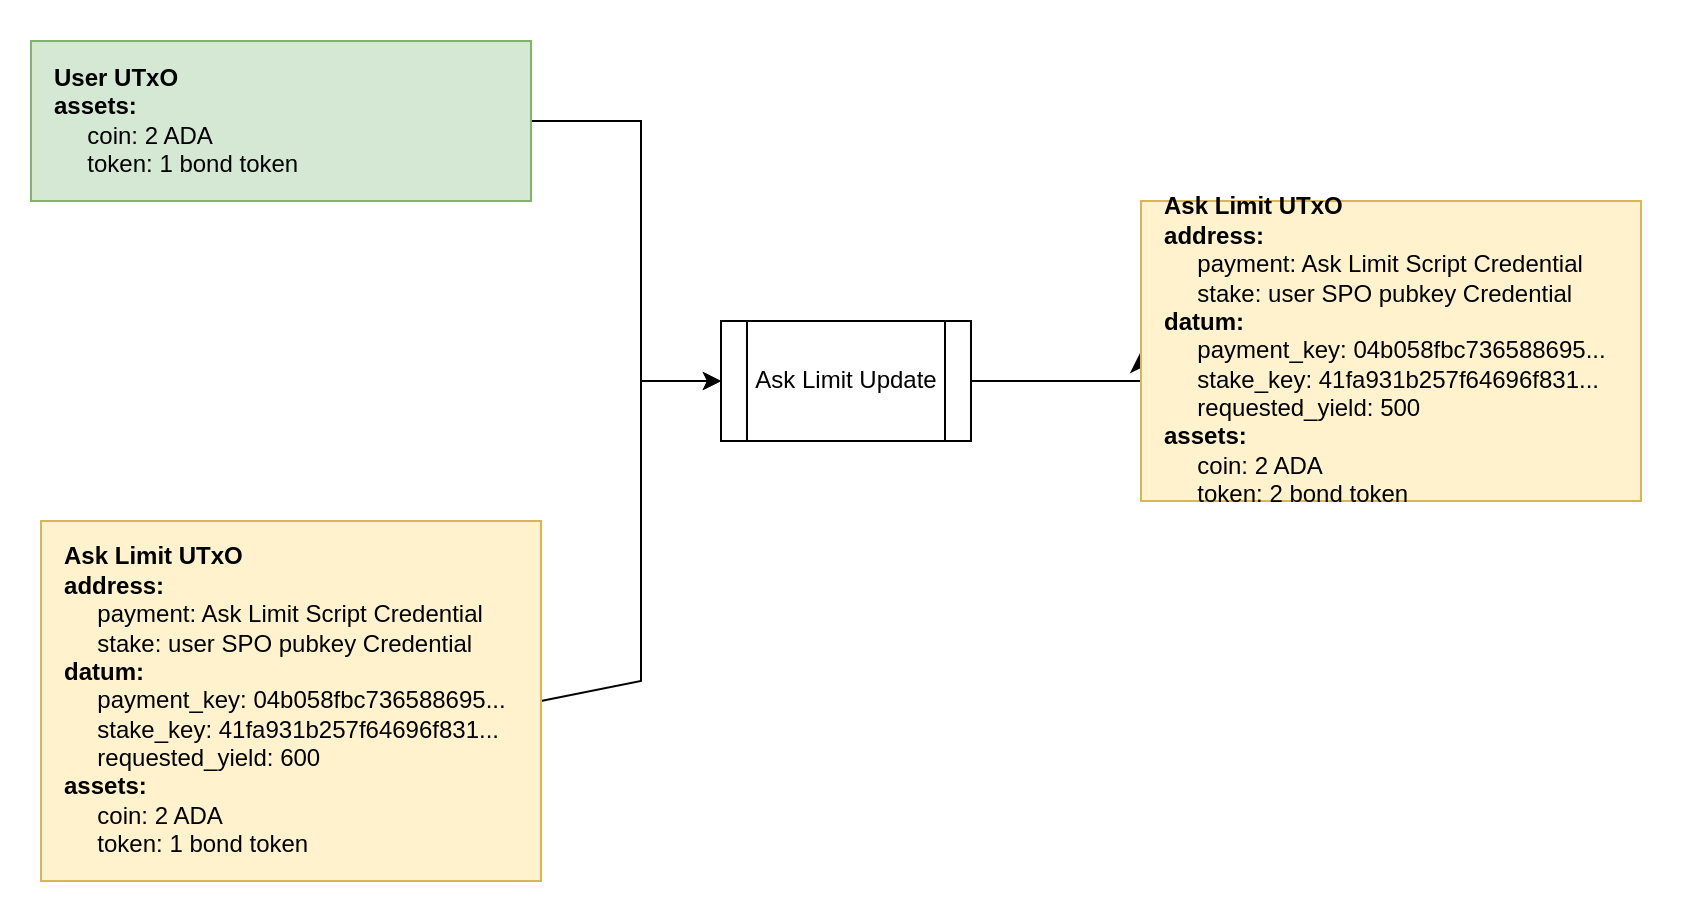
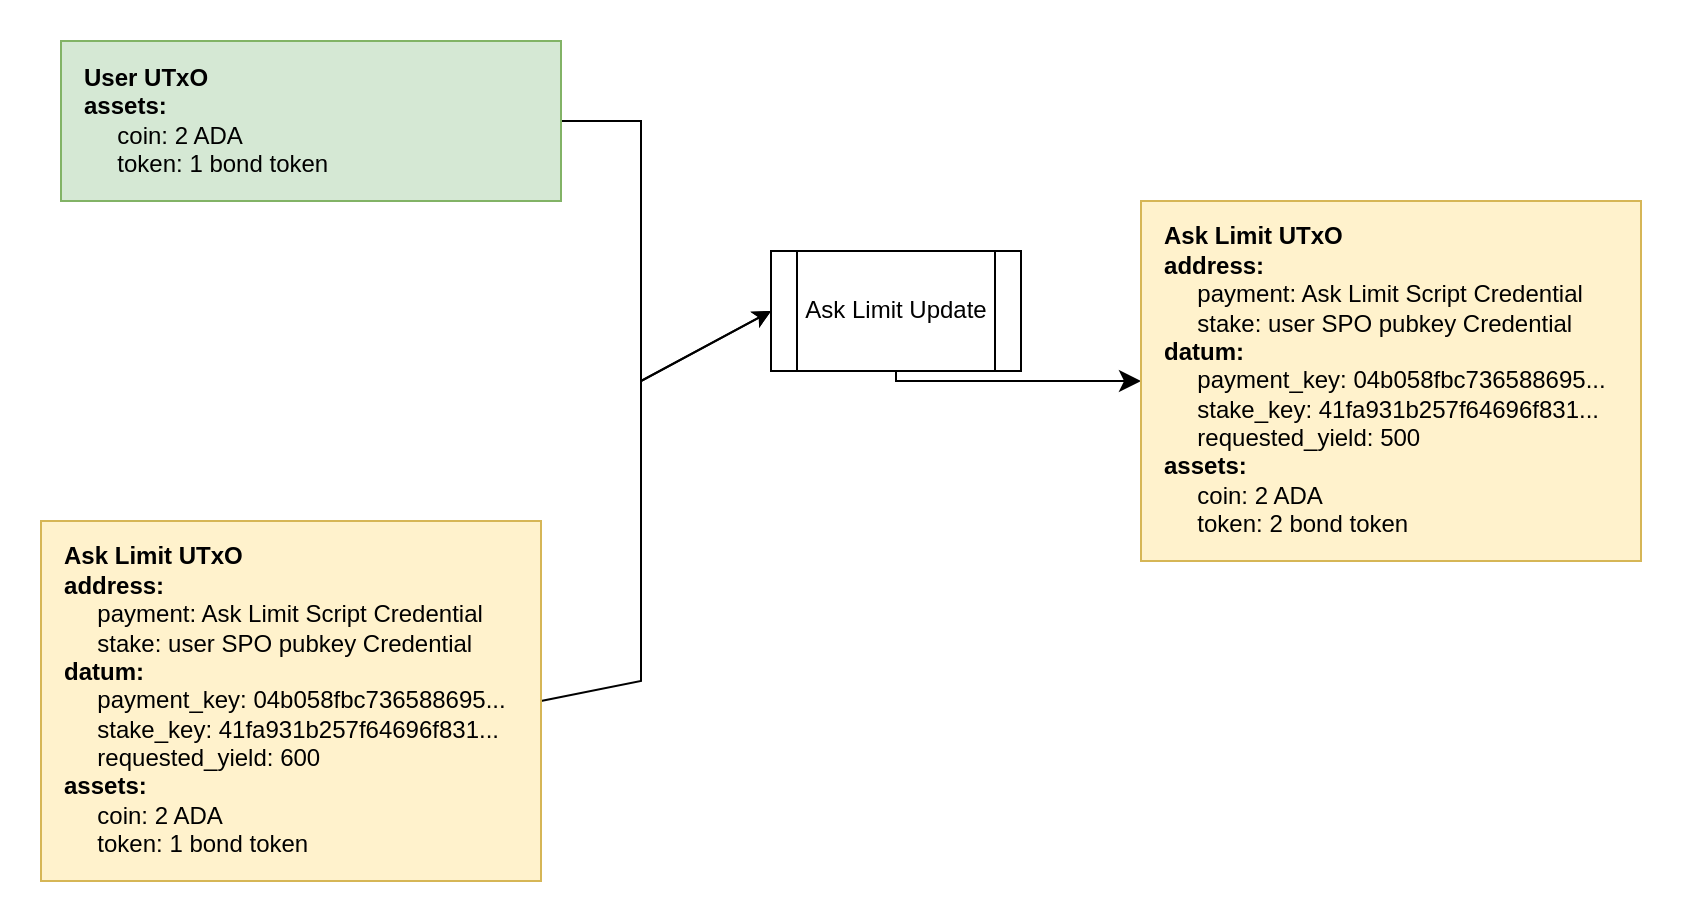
- <mxCell id="3" value="&amp;nbsp; &amp;nbsp;&lt;b&gt;User UTxO&lt;/b&gt;&lt;br&gt;&lt;b&gt;&amp;nbsp; &amp;nbsp;assets:&lt;/b&gt;&lt;br&gt;&lt;span style=&quot;font-weight: bold; white-space: pre;&quot;&gt;&#09;&lt;/span&gt;coin: 2 ADA&lt;br&gt;&lt;span style=&quot;white-space: pre;&quot;&gt;&#09;&lt;/span&gt;token: 1 bond token" style="rounded=0;whiteSpace=wrap;html=1;align=left;fillColor=#d5e8d4;strokeColor=#82b366;" parent="1" vertex="1"><mxGeometry x="15" y="20" width="250" height="80" as="geometry" /></mxCell>
+ <mxCell id="3" value="&amp;nbsp; &amp;nbsp;&lt;b&gt;User UTxO&lt;/b&gt;&lt;br&gt;&lt;b&gt;&amp;nbsp; &amp;nbsp;assets:&lt;/b&gt;&lt;br&gt;&lt;span style=&quot;font-weight: bold; white-space: pre;&quot;&gt;&#09;&lt;/span&gt;coin: 2 ADA&lt;br&gt;&lt;span style=&quot;white-space: pre;&quot;&gt;&#09;&lt;/span&gt;token: 1 bond token" style="rounded=0;whiteSpace=wrap;html=1;align=left;fillColor=#d5e8d4;strokeColor=#82b366;" parent="1" vertex="1"><mxGeometry x="30" y="20" width="250" height="80" as="geometry" /></mxCell>
- <mxCell id="6" value="&amp;nbsp; &amp;nbsp;&lt;b&gt;Ask Limit UTxO&lt;br&gt;&lt;/b&gt;&amp;nbsp; &amp;nbsp;&lt;b&gt;address:&lt;br&gt;&lt;/b&gt;&lt;span style=&quot;&quot;&gt;&#09;&lt;/span&gt;&lt;span style=&quot;&quot;&gt;&#09;&lt;/span&gt;&lt;span style=&quot;white-space: pre;&quot;&gt;&#09;&lt;/span&gt;payment: Ask Limit Script Credential&lt;br&gt;&lt;span style=&quot;&quot;&gt;&#09;&lt;/span&gt;&lt;span style=&quot;&quot;&gt;&#09;&lt;/span&gt;&lt;span style=&quot;white-space: pre;&quot;&gt;&#09;&lt;/span&gt;stake: user SPO pubkey Credential&lt;br&gt;&amp;nbsp; &amp;nbsp;&lt;b&gt;datum:&lt;br&gt;&lt;/b&gt;&lt;span style=&quot;&quot;&gt;&#09;&lt;/span&gt;&lt;span style=&quot;&quot;&gt;&#09;&lt;/span&gt;&lt;span style=&quot;white-space: pre;&quot;&gt;&#09;&lt;/span&gt;payment_key:&amp;nbsp;04b058fbc736588695...&lt;br&gt;&lt;span style=&quot;font-weight: bold;&quot;&gt;&#09;&lt;/span&gt;&lt;span style=&quot;white-space: pre;&quot;&gt;&#09;&lt;/span&gt;stake_key:&amp;nbsp;41fa931b257f64696f831...&lt;br&gt;&lt;span style=&quot;white-space: pre;&quot;&gt;&#09;&lt;/span&gt;requested_yield: 500&lt;br&gt;&lt;b&gt;&amp;nbsp; &amp;nbsp;assets:&lt;/b&gt;&lt;br&gt;&lt;span style=&quot;font-weight: bold;&quot;&gt;&#09;&lt;/span&gt;&lt;span style=&quot;&quot;&gt;&#09;&lt;/span&gt;&lt;span style=&quot;white-space: pre;&quot;&gt;&#09;&lt;/span&gt;coin: 2 ADA&lt;br&gt;&lt;span style=&quot;white-space: pre;&quot;&gt;&#09;&lt;/span&gt;token: 2 bond token" style="rounded=0;whiteSpace=wrap;html=1;align=left;fillColor=#fff2cc;strokeColor=#d6b656;" parent="1" vertex="1"><mxGeometry x="570" y="100" width="250" height="150" as="geometry" /></mxCell>
+ <mxCell id="6" value="&amp;nbsp; &amp;nbsp;&lt;b&gt;Ask Limit UTxO&lt;br&gt;&lt;/b&gt;&amp;nbsp; &amp;nbsp;&lt;b&gt;address:&lt;br&gt;&lt;/b&gt;&lt;span style=&quot;&quot;&gt;&#09;&lt;/span&gt;&lt;span style=&quot;&quot;&gt;&#09;&lt;/span&gt;&lt;span style=&quot;white-space: pre;&quot;&gt;&#09;&lt;/span&gt;payment: Ask Limit Script Credential&lt;br&gt;&lt;span style=&quot;&quot;&gt;&#09;&lt;/span&gt;&lt;span style=&quot;&quot;&gt;&#09;&lt;/span&gt;&lt;span style=&quot;white-space: pre;&quot;&gt;&#09;&lt;/span&gt;stake: user SPO pubkey Credential&lt;br&gt;&amp;nbsp; &amp;nbsp;&lt;b&gt;datum:&lt;br&gt;&lt;/b&gt;&lt;span style=&quot;&quot;&gt;&#09;&lt;/span&gt;&lt;span style=&quot;&quot;&gt;&#09;&lt;/span&gt;&lt;span style=&quot;white-space: pre;&quot;&gt;&#09;&lt;/span&gt;payment_key:&amp;nbsp;04b058fbc736588695...&lt;br&gt;&lt;span style=&quot;font-weight: bold;&quot;&gt;&#09;&lt;/span&gt;&lt;span style=&quot;white-space: pre;&quot;&gt;&#09;&lt;/span&gt;stake_key:&amp;nbsp;41fa931b257f64696f831...&lt;br&gt;&lt;span style=&quot;white-space: pre;&quot;&gt;&#09;&lt;/span&gt;requested_yield: 500&lt;br&gt;&lt;b&gt;&amp;nbsp; &amp;nbsp;assets:&lt;/b&gt;&lt;br&gt;&lt;span style=&quot;font-weight: bold;&quot;&gt;&#09;&lt;/span&gt;&lt;span style=&quot;&quot;&gt;&#09;&lt;/span&gt;&lt;span style=&quot;white-space: pre;&quot;&gt;&#09;&lt;/span&gt;coin: 2 ADA&lt;br&gt;&lt;span style=&quot;white-space: pre;&quot;&gt;&#09;&lt;/span&gt;token: 2 bond token" style="rounded=0;whiteSpace=wrap;html=1;align=left;fillColor=#fff2cc;strokeColor=#d6b656;" parent="1" vertex="1"><mxGeometry x="570" y="100" width="250" height="180" as="geometry" /></mxCell>
- <mxCell id="5" value="Ask Limit Update" style="shape=process;whiteSpace=wrap;html=1;backgroundOutline=1;" parent="1" vertex="1"><mxGeometry x="360" y="160" width="125" height="60" as="geometry" /></mxCell>
+ <mxCell id="5" value="Ask Limit Update" style="shape=process;whiteSpace=wrap;html=1;backgroundOutline=1;" parent="1" vertex="1"><mxGeometry x="385" y="125" width="125" height="60" as="geometry" /></mxCell>
